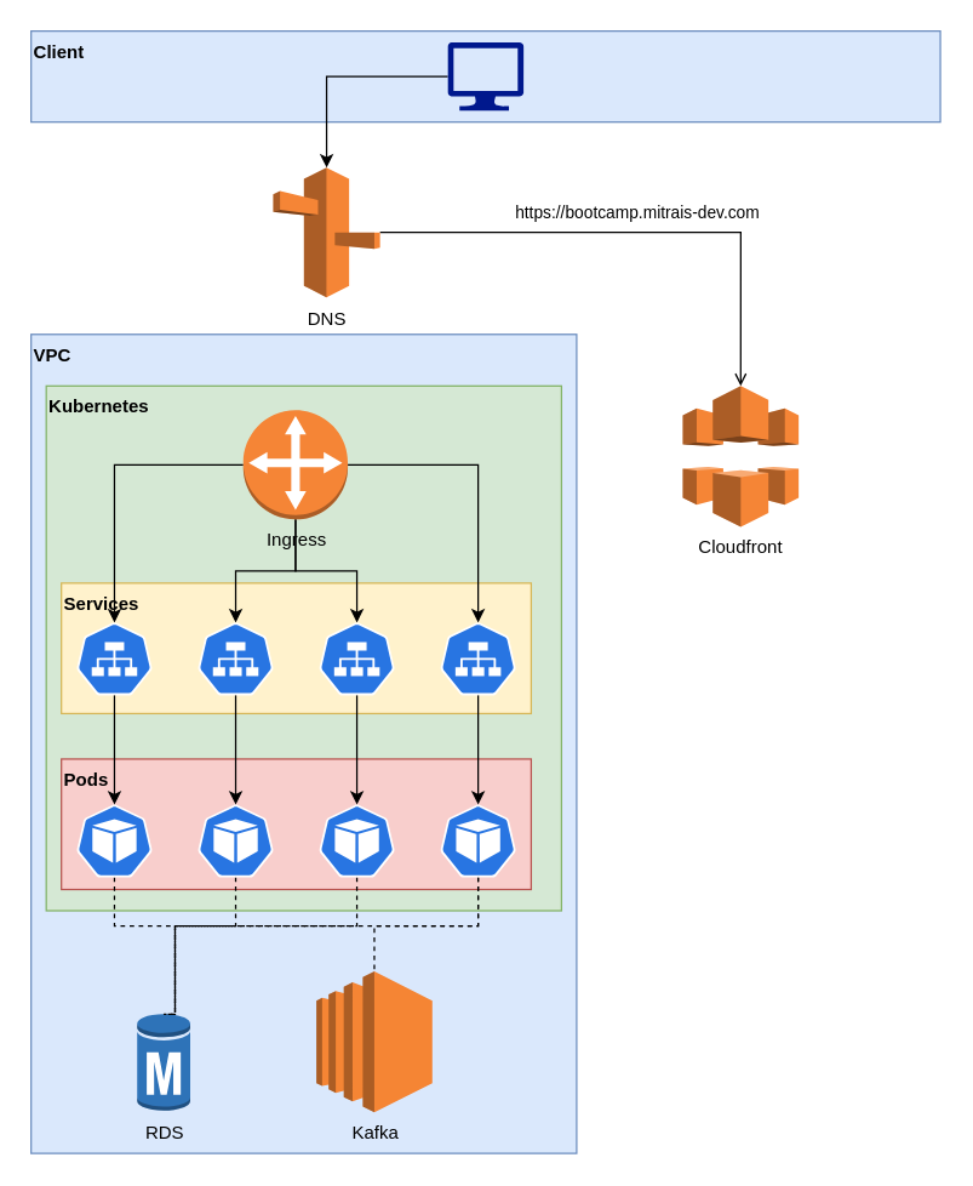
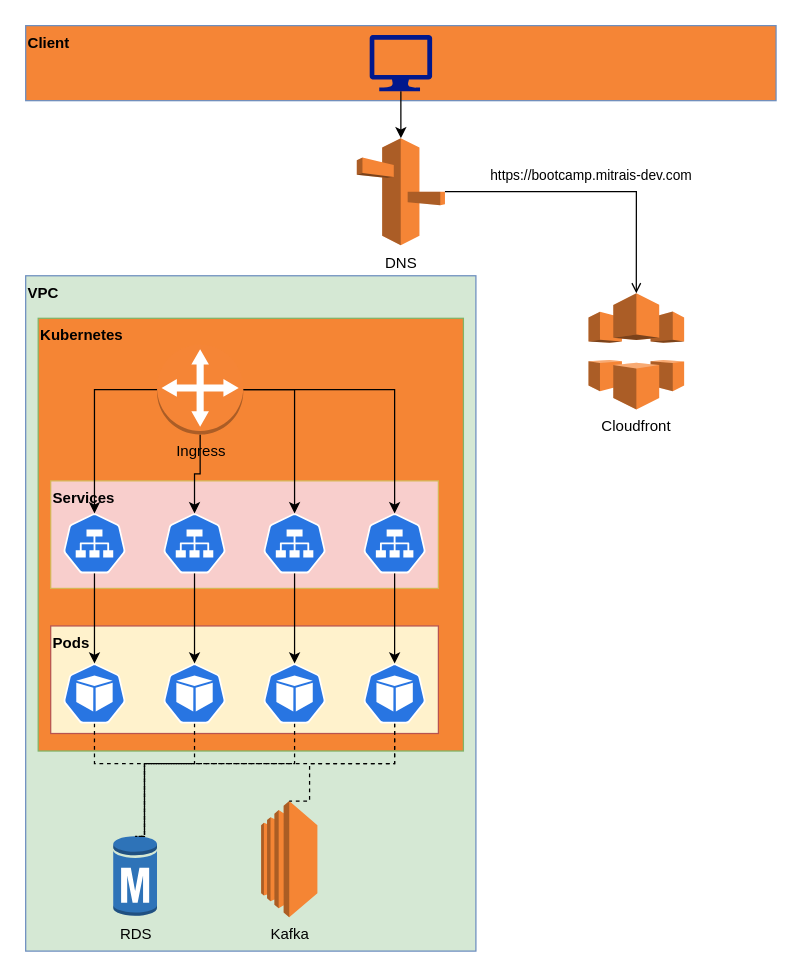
- <mxCell id="5" value="Client" style="rounded=0;whiteSpace=wrap;html=1;fillColor=#dae8fc;strokeColor=#6c8ebf;align=left;verticalAlign=top;fontStyle=1" vertex="1" parent="1"><mxGeometry x="20" y="20" width="600" height="60" as="geometry" /></mxCell>
+ <mxCell id="5" value="Client" style="rounded=0;whiteSpace=wrap;html=1;fillColor=#f58536;strokeColor=#6c8ebf;align=left;verticalAlign=top;fontStyle=1;" vertex="1" parent="1"><mxGeometry x="20" y="20" width="600" height="60" as="geometry" /></mxCell>
- <mxCell id="12" value="DNS" style="outlineConnect=0;dashed=0;verticalLabelPosition=bottom;verticalAlign=top;align=center;html=1;shape=mxgraph.aws3.route_53;fillColor=#F58536;gradientColor=none;" vertex="1" parent="1"><mxGeometry x="179.75" y="110" width="70.5" height="85.5" as="geometry" /></mxCell>
+ <mxCell id="12" value="DNS" style="outlineConnect=0;dashed=0;verticalLabelPosition=bottom;verticalAlign=top;align=center;html=1;shape=mxgraph.aws3.route_53;fillColor=#F58536;gradientColor=none;" vertex="1" parent="1"><mxGeometry x="284.75" y="110" width="70.5" height="85.5" as="geometry" /></mxCell>
- <mxCell id="2" value="VPC" style="rounded=0;whiteSpace=wrap;html=1;fillColor=#dae8fc;strokeColor=#6c8ebf;align=left;verticalAlign=top;fontStyle=1" vertex="1" parent="1"><mxGeometry x="20" y="220" width="360" height="540" as="geometry" /></mxCell>
+ <mxCell id="2" value="VPC" style="rounded=0;whiteSpace=wrap;html=1;fillColor=#d5e8d4;strokeColor=#6c8ebf;align=left;verticalAlign=top;fontStyle=1;" vertex="1" parent="1"><mxGeometry x="20" y="220" width="360" height="540" as="geometry" /></mxCell>
- <mxCell id="3" value="Kubernetes" style="rounded=0;whiteSpace=wrap;html=1;fillColor=#d5e8d4;strokeColor=#82b366;align=left;verticalAlign=top;fontStyle=1" vertex="1" parent="1"><mxGeometry x="30" y="254" width="340" height="346" as="geometry" /></mxCell>
+ <mxCell id="3" value="Kubernetes" style="rounded=0;whiteSpace=wrap;html=1;fillColor=#f58534;strokeColor=#82b366;align=left;verticalAlign=top;fontStyle=1;" vertex="1" parent="1"><mxGeometry x="30" y="254" width="340" height="346" as="geometry" /></mxCell>
- <mxCell id="13" value="Cloudfront" style="outlineConnect=0;dashed=0;verticalLabelPosition=bottom;verticalAlign=top;align=center;html=1;shape=mxgraph.aws3.cloudfront;fillColor=#F58536;gradientColor=none;" vertex="1" parent="1"><mxGeometry x="450" y="254" width="76.5" height="93" as="geometry" /></mxCell>
+ <mxCell id="13" value="Cloudfront" style="outlineConnect=0;dashed=0;verticalLabelPosition=bottom;verticalAlign=top;align=center;html=1;shape=mxgraph.aws3.cloudfront;fillColor=#F58536;gradientColor=none;" vertex="1" parent="1"><mxGeometry x="470" y="234" width="76.5" height="93" as="geometry" /></mxCell>
- <mxCell id="10" value="Ingress" style="outlineConnect=0;dashed=0;verticalLabelPosition=bottom;verticalAlign=top;align=center;html=1;shape=mxgraph.aws3.customer_gateway;fillColor=#F58536;gradientColor=none;" vertex="1" parent="1"><mxGeometry x="160" y="270" width="69" height="72" as="geometry" /></mxCell>
+ <mxCell id="10" value="Ingress" style="outlineConnect=0;dashed=0;verticalLabelPosition=bottom;verticalAlign=top;align=center;html=1;shape=mxgraph.aws3.customer_gateway;fillColor=#F58536;gradientColor=none;" vertex="1" parent="1"><mxGeometry x="125" y="275" width="69" height="72" as="geometry" /></mxCell>
- <mxCell id="4" value="Services" style="rounded=0;whiteSpace=wrap;html=1;fillColor=#fff2cc;strokeColor=#d6b656;align=left;verticalAlign=top;fontStyle=1" vertex="1" parent="1"><mxGeometry x="40" y="384" width="310" height="86" as="geometry" /></mxCell>
+ <mxCell id="4" value="Services" style="rounded=0;whiteSpace=wrap;html=1;fillColor=#f8cecc;strokeColor=#d6b656;align=left;verticalAlign=top;fontStyle=1;" vertex="1" parent="1"><mxGeometry x="40" y="384" width="310" height="86" as="geometry" /></mxCell>
- <mxCell id="20" value="Pods" style="rounded=0;whiteSpace=wrap;html=1;fillColor=#f8cecc;strokeColor=#b85450;align=left;verticalAlign=top;fontStyle=1" vertex="1" parent="1"><mxGeometry x="40" y="500" width="310" height="86" as="geometry" /></mxCell>
+ <mxCell id="20" value="Pods" style="rounded=0;whiteSpace=wrap;html=1;fillColor=#fff2cc;strokeColor=#b85450;align=left;verticalAlign=top;fontStyle=1;" vertex="1" parent="1"><mxGeometry x="40" y="500" width="310" height="86" as="geometry" /></mxCell>
- <mxCell id="19" value="Kafka" style="outlineConnect=0;dashed=0;verticalLabelPosition=bottom;verticalAlign=top;align=center;html=1;shape=mxgraph.aws3.ec2;fillColor=#F58534;gradientColor=none;" vertex="1" parent="1"><mxGeometry x="208.25" y="640" width="76.5" height="93" as="geometry" /></mxCell>
+ <mxCell id="19" value="Kafka" style="outlineConnect=0;dashed=0;verticalLabelPosition=bottom;verticalAlign=top;align=center;html=1;shape=mxgraph.aws3.ec2;fillColor=#F58534;gradientColor=none;" vertex="1" parent="1"><mxGeometry x="208.25" y="640" width="45" height="93" as="geometry" /></mxCell>
